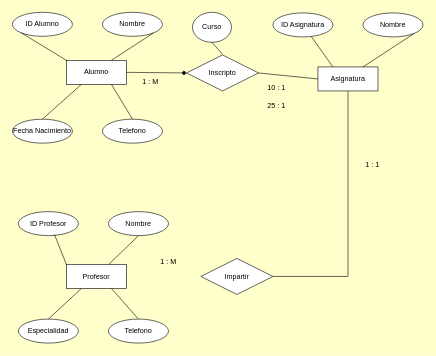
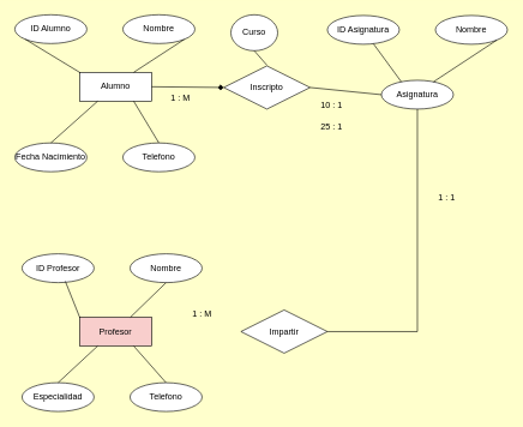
- <mxCell id="3" value="Asignatura" style="whiteSpace=wrap;html=1;align=center;" parent="1" vertex="1"><mxGeometry x="529" y="111" width="100" height="40" as="geometry" /></mxCell>
+ <mxCell id="3" value="Asignatura" style="ellipse;whiteSpace=wrap;html=1;align=center;" parent="1" vertex="1"><mxGeometry x="529" y="111" width="100" height="40" as="geometry" /></mxCell>
- <mxCell id="4" value="Profesor" style="whiteSpace=wrap;html=1;align=center;" parent="1" vertex="1"><mxGeometry x="110" y="440" width="100" height="40" as="geometry" /></mxCell>
+ <mxCell id="4" value="Profesor" style="whiteSpace=wrap;html=1;align=center;fillColor=#f8cecc;" parent="1" vertex="1"><mxGeometry x="110" y="440" width="100" height="40" as="geometry" /></mxCell>
